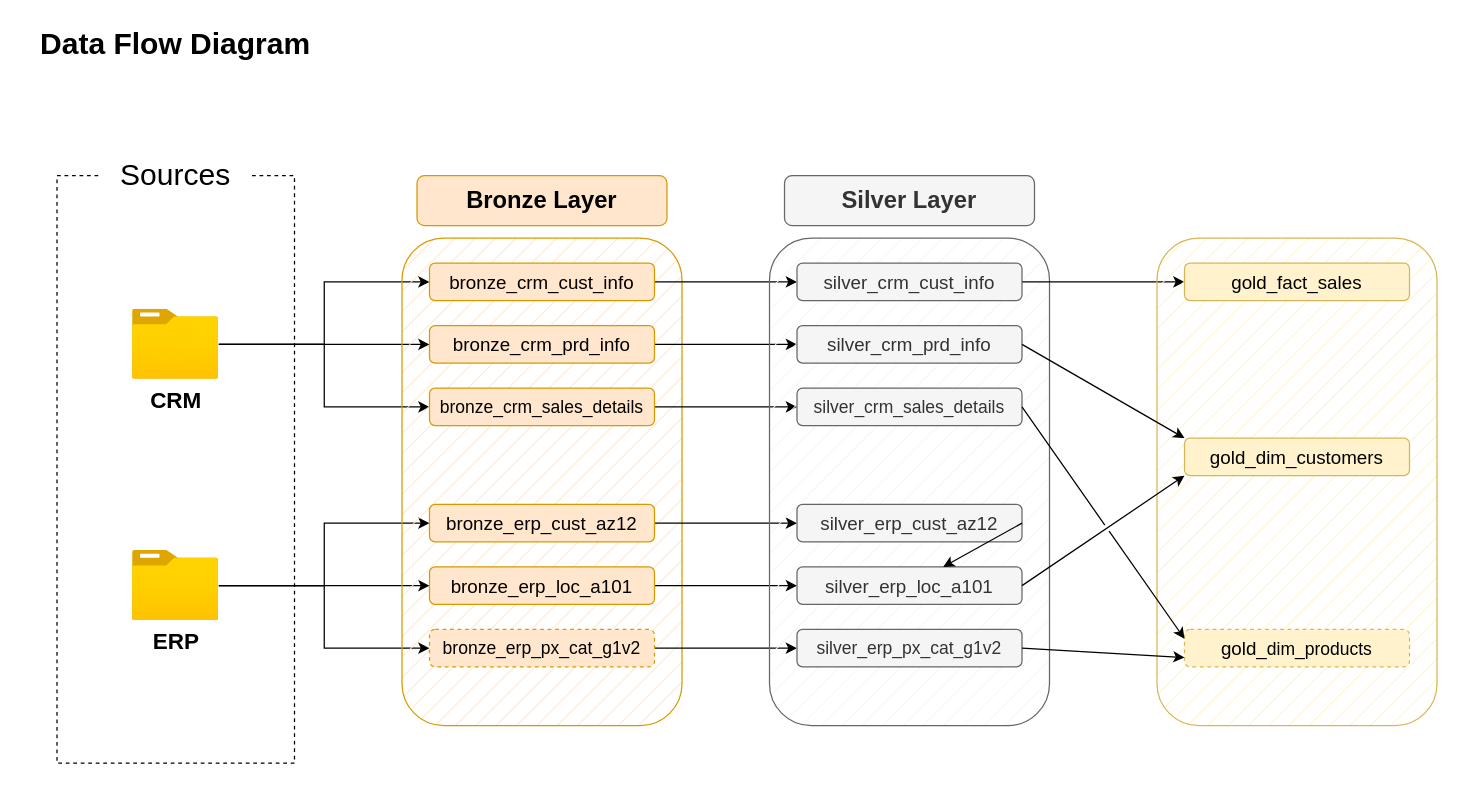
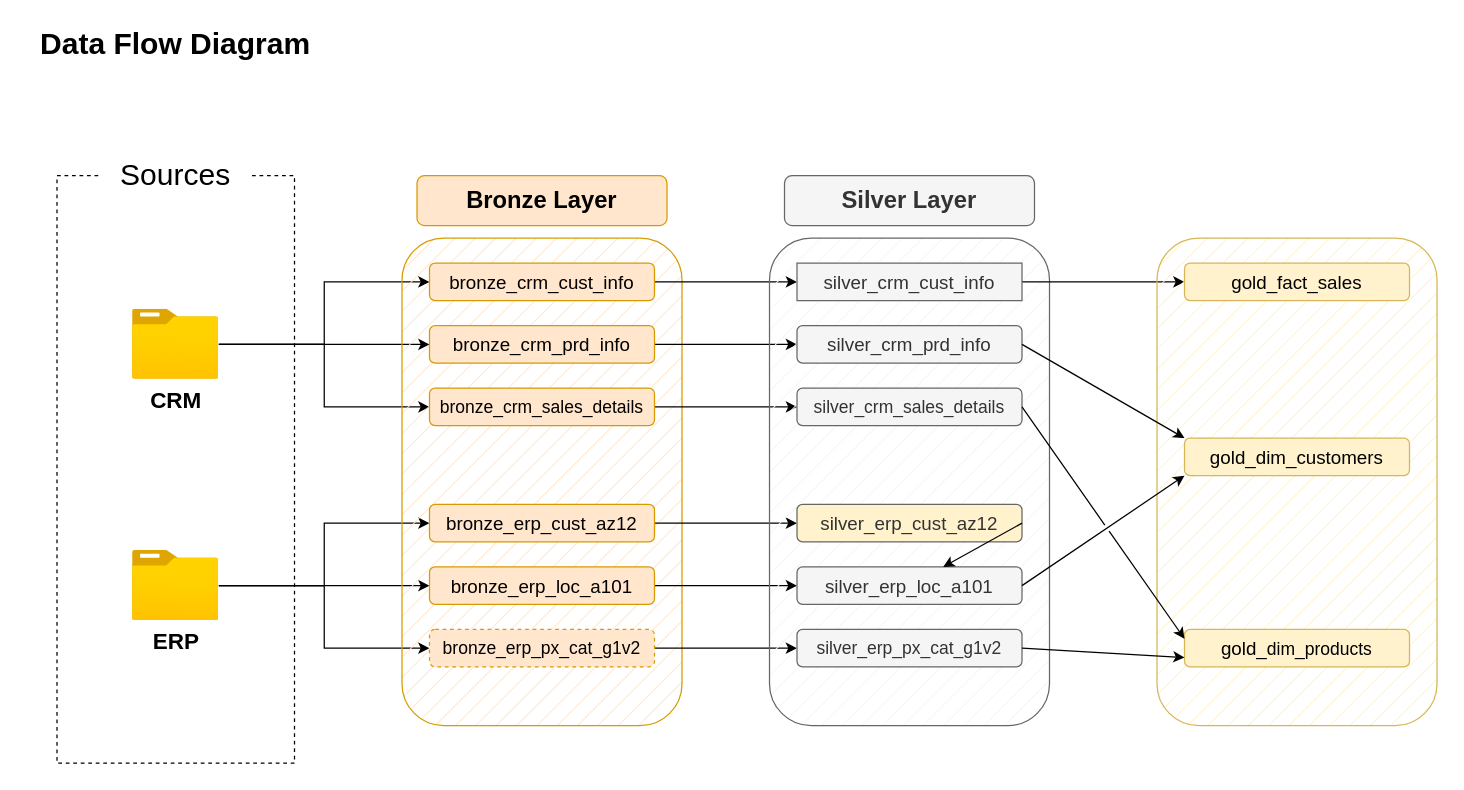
- <mxCell id="30" value="&lt;font style=&quot;font-size: 15px;&quot;&gt;silver_crm_cust_info&lt;/font&gt;" style="rounded=1;whiteSpace=wrap;html=1;strokeColor=#666666;fillColor=#f5f5f5;fontColor=#333333;" parent="1" vertex="1"><mxGeometry x="637" y="210" width="180" height="30" as="geometry" /></mxCell>
+ <mxCell id="30" value="&lt;font style=&quot;font-size: 15px;&quot;&gt;silver_crm_cust_info&lt;/font&gt;" style="whiteSpace=wrap;html=1;strokeColor=#666666;fillColor=#f5f5f5;fontColor=#333333;rounded=0;" parent="1" vertex="1"><mxGeometry x="637" y="210" width="180" height="30" as="geometry" /></mxCell>
- <mxCell id="33" value="&lt;font style=&quot;font-size: 15px;&quot;&gt;silver_erp_cust_az12&lt;/font&gt;" style="rounded=1;whiteSpace=wrap;html=1;strokeColor=#666666;fillColor=#f5f5f5;fontColor=#333333;" parent="1" vertex="1"><mxGeometry x="637" y="403" width="180" height="30" as="geometry" /></mxCell>
+ <mxCell id="33" value="&lt;font style=&quot;font-size: 15px;&quot;&gt;silver_erp_cust_az12&lt;/font&gt;" style="rounded=1;whiteSpace=wrap;html=1;strokeColor=#666666;fillColor=#fff2cc;fontColor=#333333;" parent="1" vertex="1"><mxGeometry x="637" y="403" width="180" height="30" as="geometry" /></mxCell>
- <mxCell id="39" value="&lt;font style=&quot;font-size: 14px;&quot;&gt;&lt;span style=&quot;font-size: 15px;&quot;&gt;gold_&lt;/span&gt;dim_products&lt;/font&gt;" style="rounded=1;whiteSpace=wrap;html=1;strokeColor=#d6b656;fillColor=#fff2cc;dashed=1;" vertex="1" parent="1"><mxGeometry x="947" y="503" width="180" height="30" as="geometry" /></mxCell>
+ <mxCell id="39" value="&lt;font style=&quot;font-size: 14px;&quot;&gt;&lt;span style=&quot;font-size: 15px;&quot;&gt;gold_&lt;/span&gt;dim_products&lt;/font&gt;" style="rounded=1;whiteSpace=wrap;html=1;strokeColor=#d6b656;fillColor=#fff2cc;" vertex="1" parent="1"><mxGeometry x="947" y="503" width="180" height="30" as="geometry" /></mxCell>
